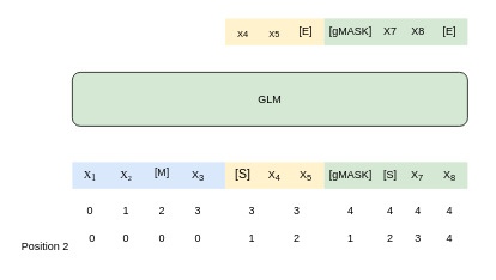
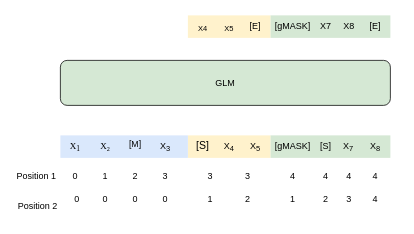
+ <mxCell id="14" value="Position 1&amp;nbsp;" style="text;html=1;strokeColor=none;fillColor=none;align=center;verticalAlign=middle;whiteSpace=wrap;rounded=0;" vertex="1" parent="1"><mxGeometry y="220" width="60" height="30" as="geometry" x="20" /></mxCell>
